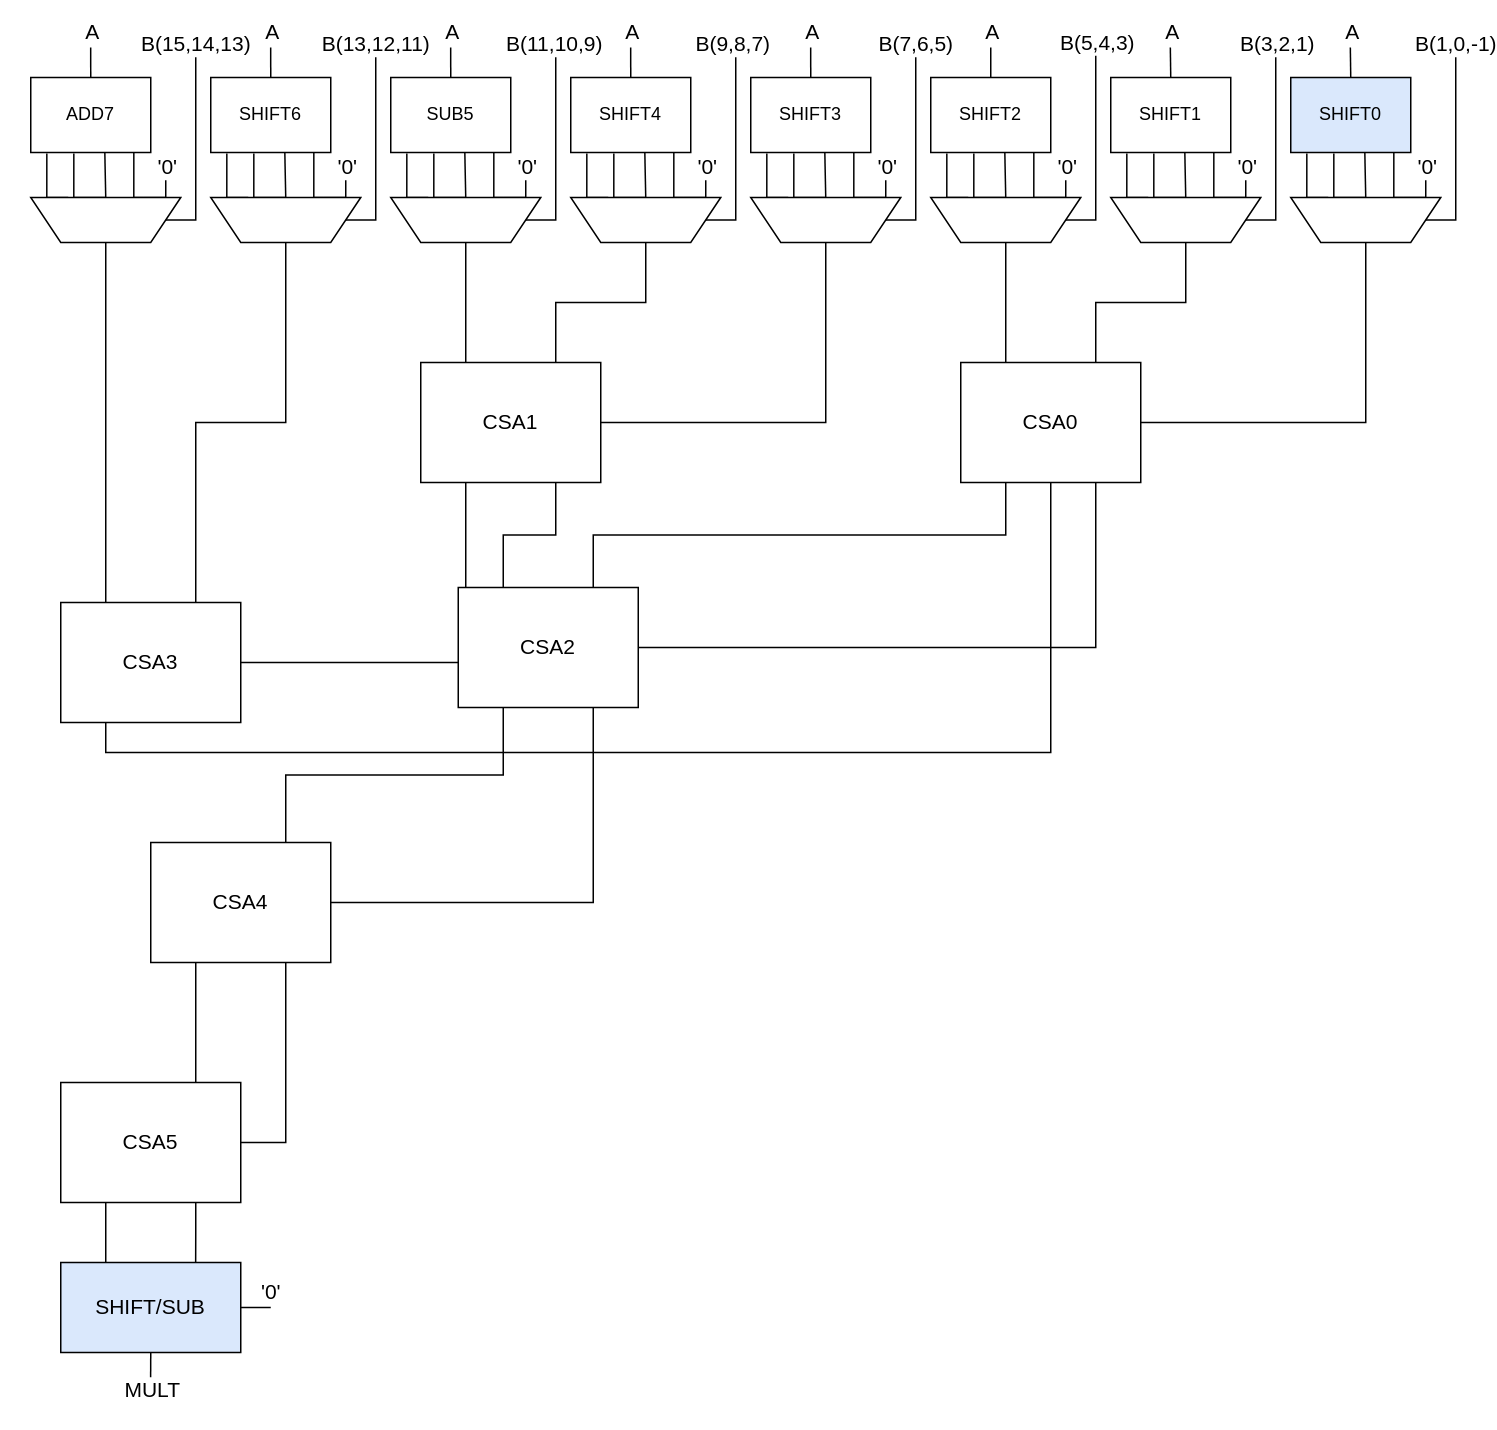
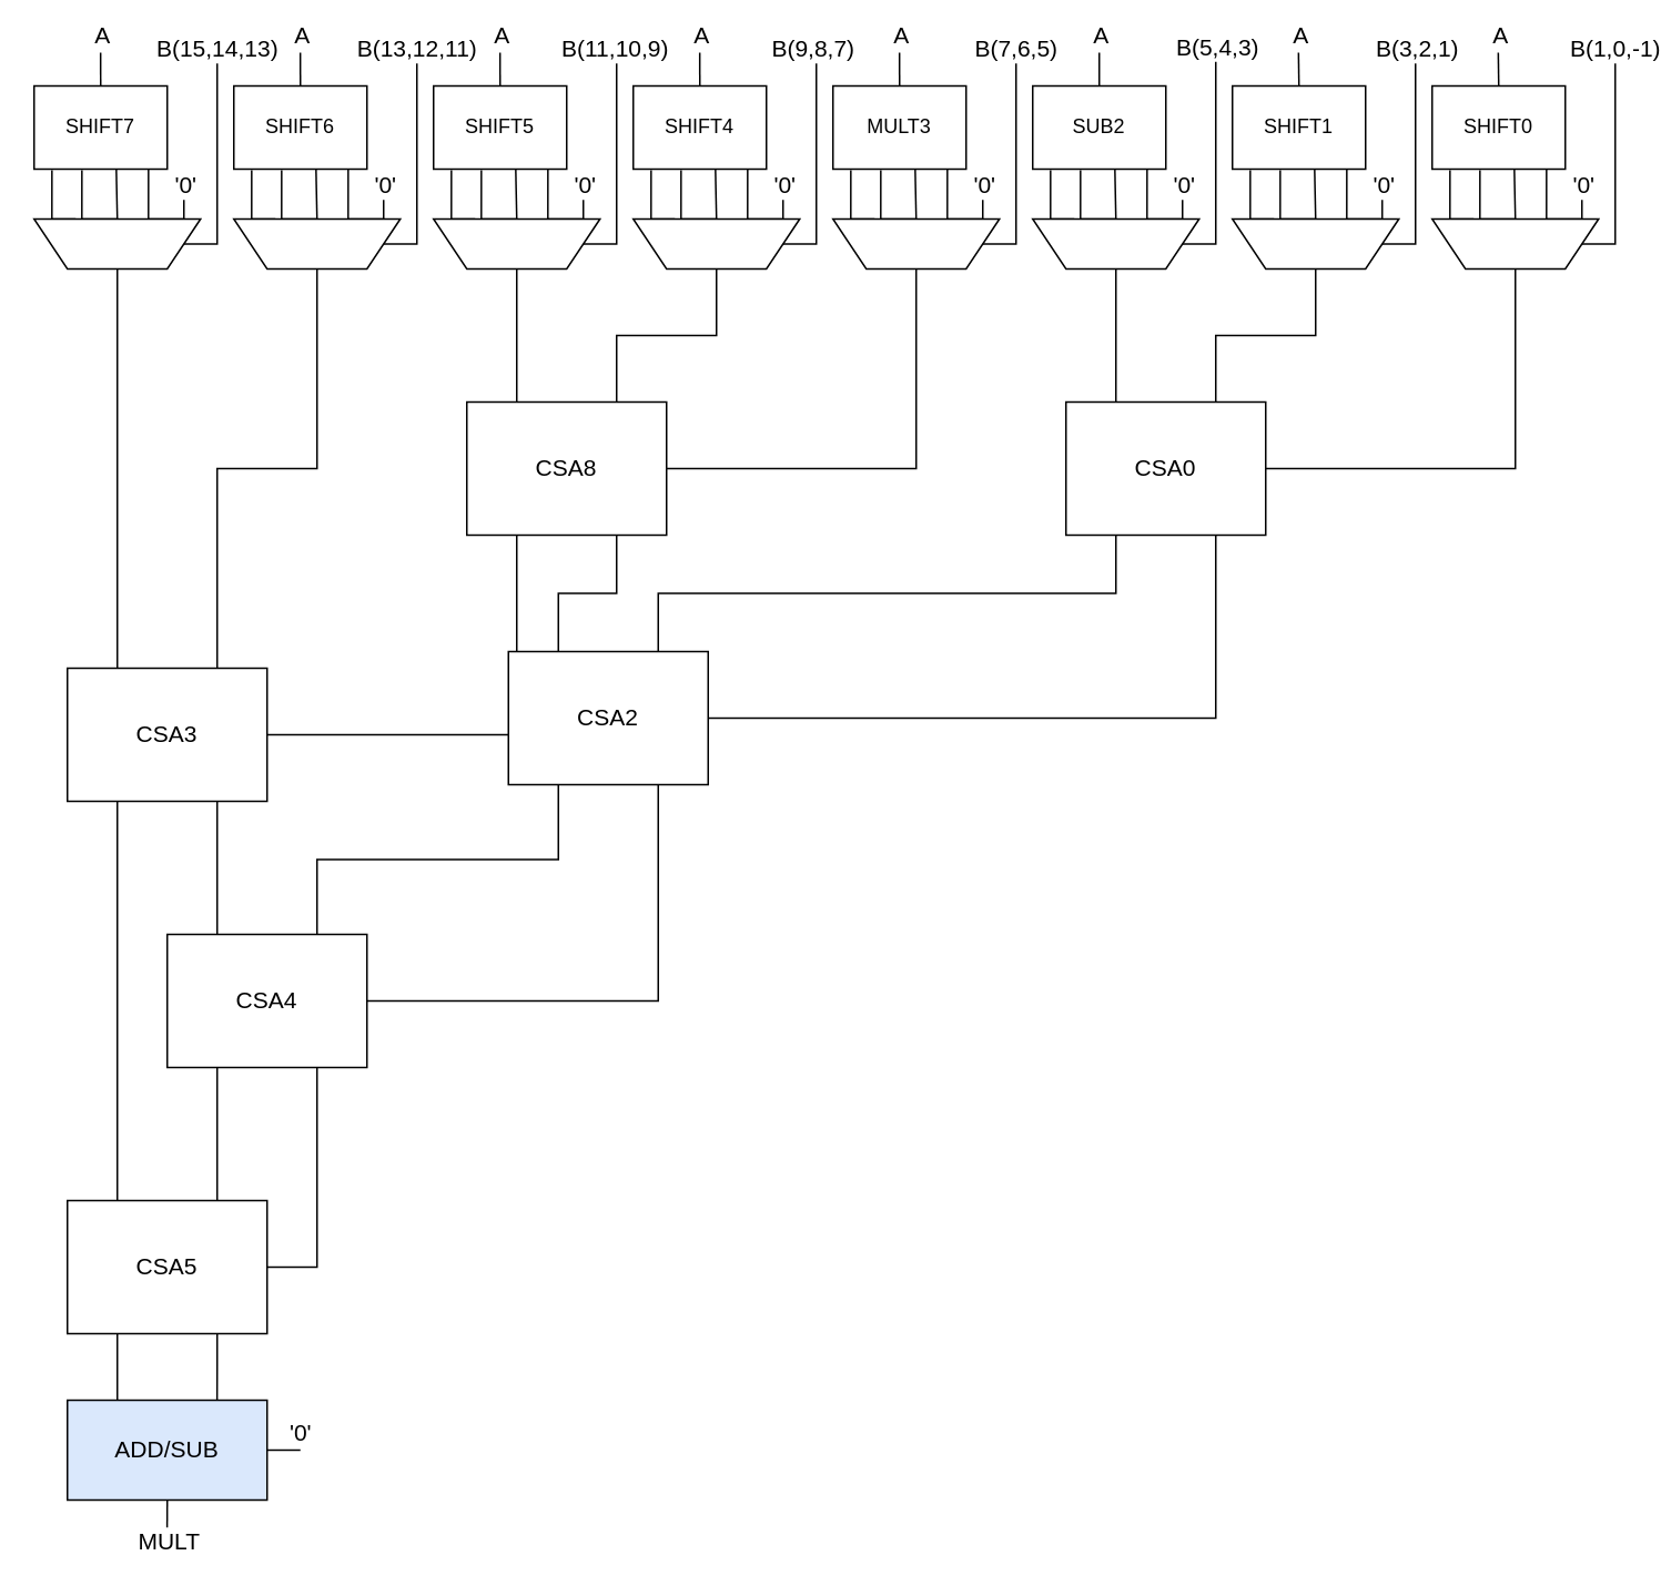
- <mxCell id="13" value="ADD7" style="rounded=0;whiteSpace=wrap;html=1;" vertex="1" parent="1"><mxGeometry x="20" y="51" width="80" height="50" as="geometry" /></mxCell>
+ <mxCell id="13" value="SHIFT7" style="rounded=0;whiteSpace=wrap;html=1;" vertex="1" parent="1"><mxGeometry x="20" y="51" width="80" height="50" as="geometry" /></mxCell>
- <mxCell id="36" value="SUB5" style="rounded=0;whiteSpace=wrap;html=1;" vertex="1" parent="1"><mxGeometry x="260" y="51" width="80" height="50" as="geometry" /></mxCell>
+ <mxCell id="36" value="SHIFT5" style="rounded=0;whiteSpace=wrap;html=1;" vertex="1" parent="1"><mxGeometry x="260" y="51" width="80" height="50" as="geometry" /></mxCell>
- <mxCell id="59" value="SHIFT3" style="rounded=0;whiteSpace=wrap;html=1;" vertex="1" parent="1"><mxGeometry x="500" y="51" width="80" height="50" as="geometry" /></mxCell>
+ <mxCell id="59" value="MULT3" style="rounded=0;whiteSpace=wrap;html=1;" vertex="1" parent="1"><mxGeometry x="500" y="51" width="80" height="50" as="geometry" /></mxCell>
- <mxCell id="71" value="SHIFT2" style="rounded=0;whiteSpace=wrap;html=1;" vertex="1" parent="1"><mxGeometry x="620" y="51" width="80" height="50" as="geometry" /></mxCell>
+ <mxCell id="71" value="SUB2" style="rounded=0;whiteSpace=wrap;html=1;" vertex="1" parent="1"><mxGeometry x="620" y="51" width="80" height="50" as="geometry" /></mxCell>
- <mxCell id="96" value="SHIFT0" style="rounded=0;whiteSpace=wrap;html=1;fillColor=#dae8fc;" vertex="1" parent="1"><mxGeometry x="860" y="51" width="80" height="50" as="geometry" /></mxCell>
+ <mxCell id="96" value="SHIFT0" style="rounded=0;whiteSpace=wrap;html=1;" vertex="1" parent="1"><mxGeometry x="860" y="51" width="80" height="50" as="geometry" /></mxCell>
- <mxCell id="101" value="CSA1" style="rounded=0;whiteSpace=wrap;html=1;fontSize=14;" vertex="1" parent="1"><mxGeometry x="280" y="241" width="120" height="80" as="geometry" /></mxCell>
+ <mxCell id="101" value="CSA8" style="rounded=0;whiteSpace=wrap;html=1;fontSize=14;" vertex="1" parent="1"><mxGeometry x="280" y="241" width="120" height="80" as="geometry" /></mxCell>
- <mxCell id="108" style="edgeStyle=orthogonalEdgeStyle;rounded=0;orthogonalLoop=1;jettySize=auto;html=1;exitX=0.25;exitY=1;exitDx=0;exitDy=0;endArrow=none;endFill=0;fontSize=14;" edge="1" parent="1" source="109" target="97"><mxGeometry relative="1" as="geometry" /></mxCell>
+ <mxCell id="108" style="edgeStyle=orthogonalEdgeStyle;rounded=0;orthogonalLoop=1;jettySize=auto;html=1;exitX=0.25;exitY=1;exitDx=0;exitDy=0;entryX=0.25;entryY=0;entryDx=0;entryDy=0;endArrow=none;endFill=0;fontSize=14;" edge="1" parent="1" source="109" target="116"><mxGeometry relative="1" as="geometry" /></mxCell>
+ <mxCell id="107" style="edgeStyle=orthogonalEdgeStyle;rounded=0;orthogonalLoop=1;jettySize=auto;html=1;exitX=0.75;exitY=1;exitDx=0;exitDy=0;entryX=0.25;entryY=0;entryDx=0;entryDy=0;endArrow=none;endFill=0;fontSize=14;" edge="1" parent="1" source="109" target="113"><mxGeometry relative="1" as="geometry" /></mxCell>
- <mxCell id="121" value="SHIFT/SUB" style="rounded=0;whiteSpace=wrap;html=1;fontSize=14;fillColor=#DAE8FC;" vertex="1" parent="1"><mxGeometry x="40" y="841" width="120" height="60" as="geometry" /></mxCell>
+ <mxCell id="121" value="ADD/SUB" style="rounded=0;whiteSpace=wrap;html=1;fontSize=14;fillColor=#DAE8FC;" vertex="1" parent="1"><mxGeometry x="40" y="841" width="120" height="60" as="geometry" /></mxCell>
